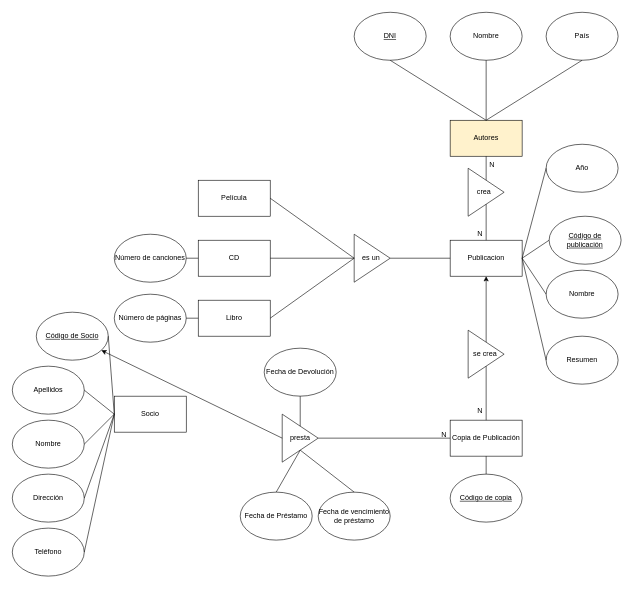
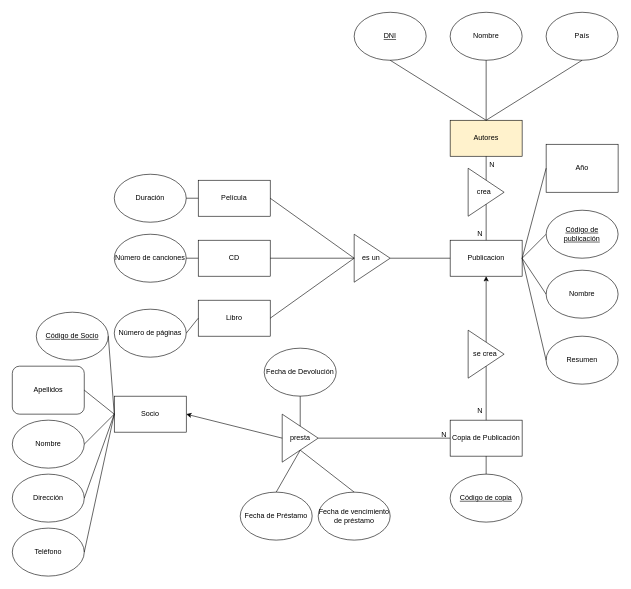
- <mxCell id="20" value="Año" style="ellipse;whiteSpace=wrap;html=1;" vertex="1" parent="1"><mxGeometry x="910" y="240" width="120" height="80" as="geometry" /></mxCell>
+ <mxCell id="20" value="Año" style="whiteSpace=wrap;html=1;rounded=0;" vertex="1" parent="1"><mxGeometry x="910" y="240" width="120" height="80" as="geometry" /></mxCell>
+ <mxCell id="38" value="Duración" style="ellipse;whiteSpace=wrap;html=1;" vertex="1" parent="1"><mxGeometry x="190" y="290" width="120" height="80" as="geometry" /></mxCell>
+ <mxCell id="56" value="" style="endArrow=none;html=1;rounded=0;entryX=0;entryY=0.5;entryDx=0;entryDy=0;exitX=1;exitY=0.5;exitDx=0;exitDy=0;" edge="1" parent="1" source="38" target="37"><mxGeometry width="50" height="50" relative="1" as="geometry"><mxPoint x="310" y="500" as="sourcePoint" /><mxPoint x="360" as="targetPoint" y="450" /></mxGeometry></mxCell>
- <mxCell id="18" value="&lt;u&gt;Código de publicación&lt;/u&gt;" style="ellipse;whiteSpace=wrap;html=1;" vertex="1" parent="1"><mxGeometry x="915" y="360" width="120" height="80" as="geometry" /></mxCell>
+ <mxCell id="18" value="&lt;u&gt;Código de publicación&lt;/u&gt;" style="ellipse;whiteSpace=wrap;html=1;" vertex="1" parent="1"><mxGeometry x="910" y="350" width="120" height="80" as="geometry" /></mxCell>
- <mxCell id="34" value="Número de páginas" style="ellipse;whiteSpace=wrap;html=1;" vertex="1" parent="1"><mxGeometry x="190" y="490" width="120" height="80" as="geometry" /></mxCell>
+ <mxCell id="34" value="Número de páginas" style="ellipse;whiteSpace=wrap;html=1;" vertex="1" parent="1"><mxGeometry x="190" y="515" width="120" height="80" as="geometry" /></mxCell>
- <mxCell id="4" value="Apellidos" style="ellipse;whiteSpace=wrap;html=1;" vertex="1" parent="1"><mxGeometry x="20" y="610" width="120" height="80" as="geometry" /></mxCell>
+ <mxCell id="4" value="Apellidos" style="whiteSpace=wrap;html=1;rounded=1;" vertex="1" parent="1"><mxGeometry x="20" y="610" width="120" height="80" as="geometry" /></mxCell>
- <mxCell id="65" value="" style="endArrow=classic;html=1;rounded=0;exitX=0;exitY=0.5;exitDx=0;exitDy=0;" edge="1" parent="1" source="15" target="5"><mxGeometry width="50" height="50" relative="1" as="geometry"><mxPoint x="280" y="880" as="sourcePoint" /><mxPoint x="330" y="830" as="targetPoint" /></mxGeometry></mxCell>
+ <mxCell id="65" value="" style="endArrow=classic;html=1;rounded=0;entryX=1;entryY=0.5;entryDx=0;entryDy=0;exitX=0;exitY=0.5;exitDx=0;exitDy=0;" edge="1" parent="1" source="15" target="2"><mxGeometry width="50" height="50" relative="1" as="geometry"><mxPoint x="280" y="880" as="sourcePoint" /><mxPoint x="330" y="830" as="targetPoint" /></mxGeometry></mxCell>
